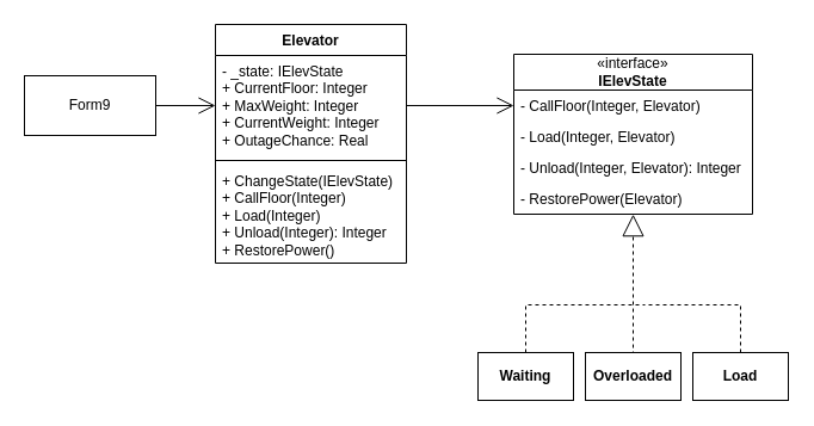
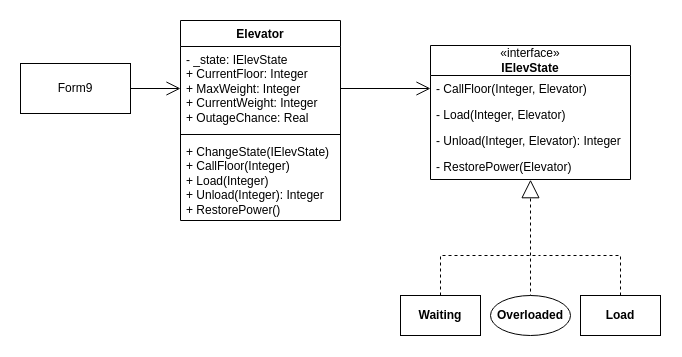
- <mxCell id="18" value="&lt;b&gt;Overloaded&lt;/b&gt;" style="html=1;whiteSpace=wrap;" parent="1" vertex="1"><mxGeometry x="490" y="295" width="80" height="40" as="geometry" /></mxCell>
+ <mxCell id="18" value="&lt;b&gt;Overloaded&lt;/b&gt;" style="ellipse;html=1;whiteSpace=wrap;" parent="1" vertex="1"><mxGeometry x="490" y="295" width="80" height="40" as="geometry" /></mxCell>
